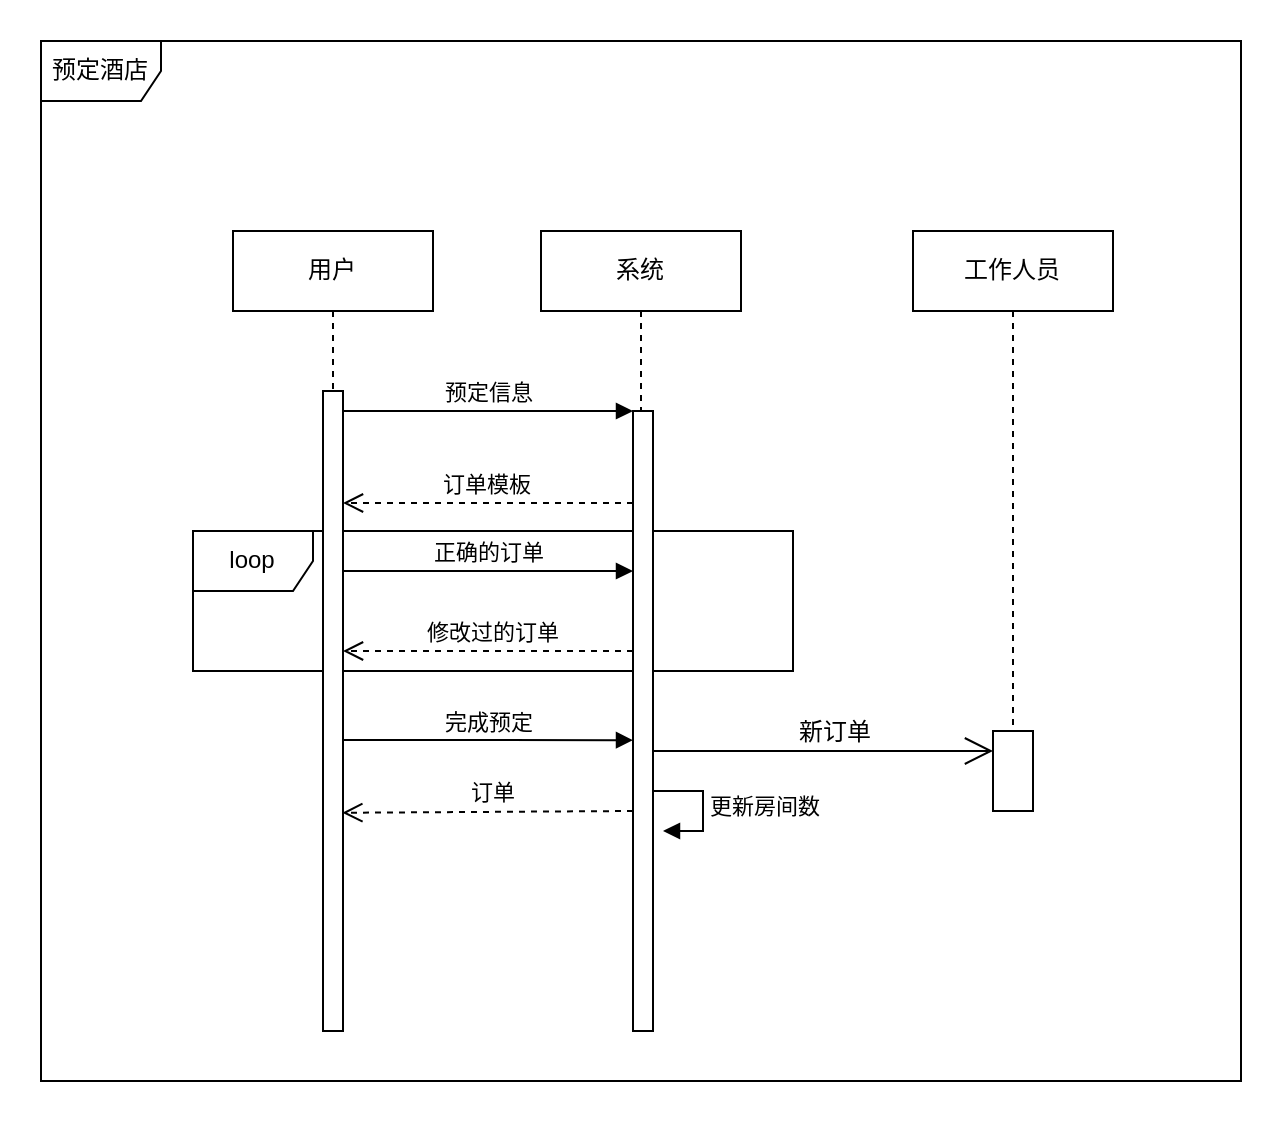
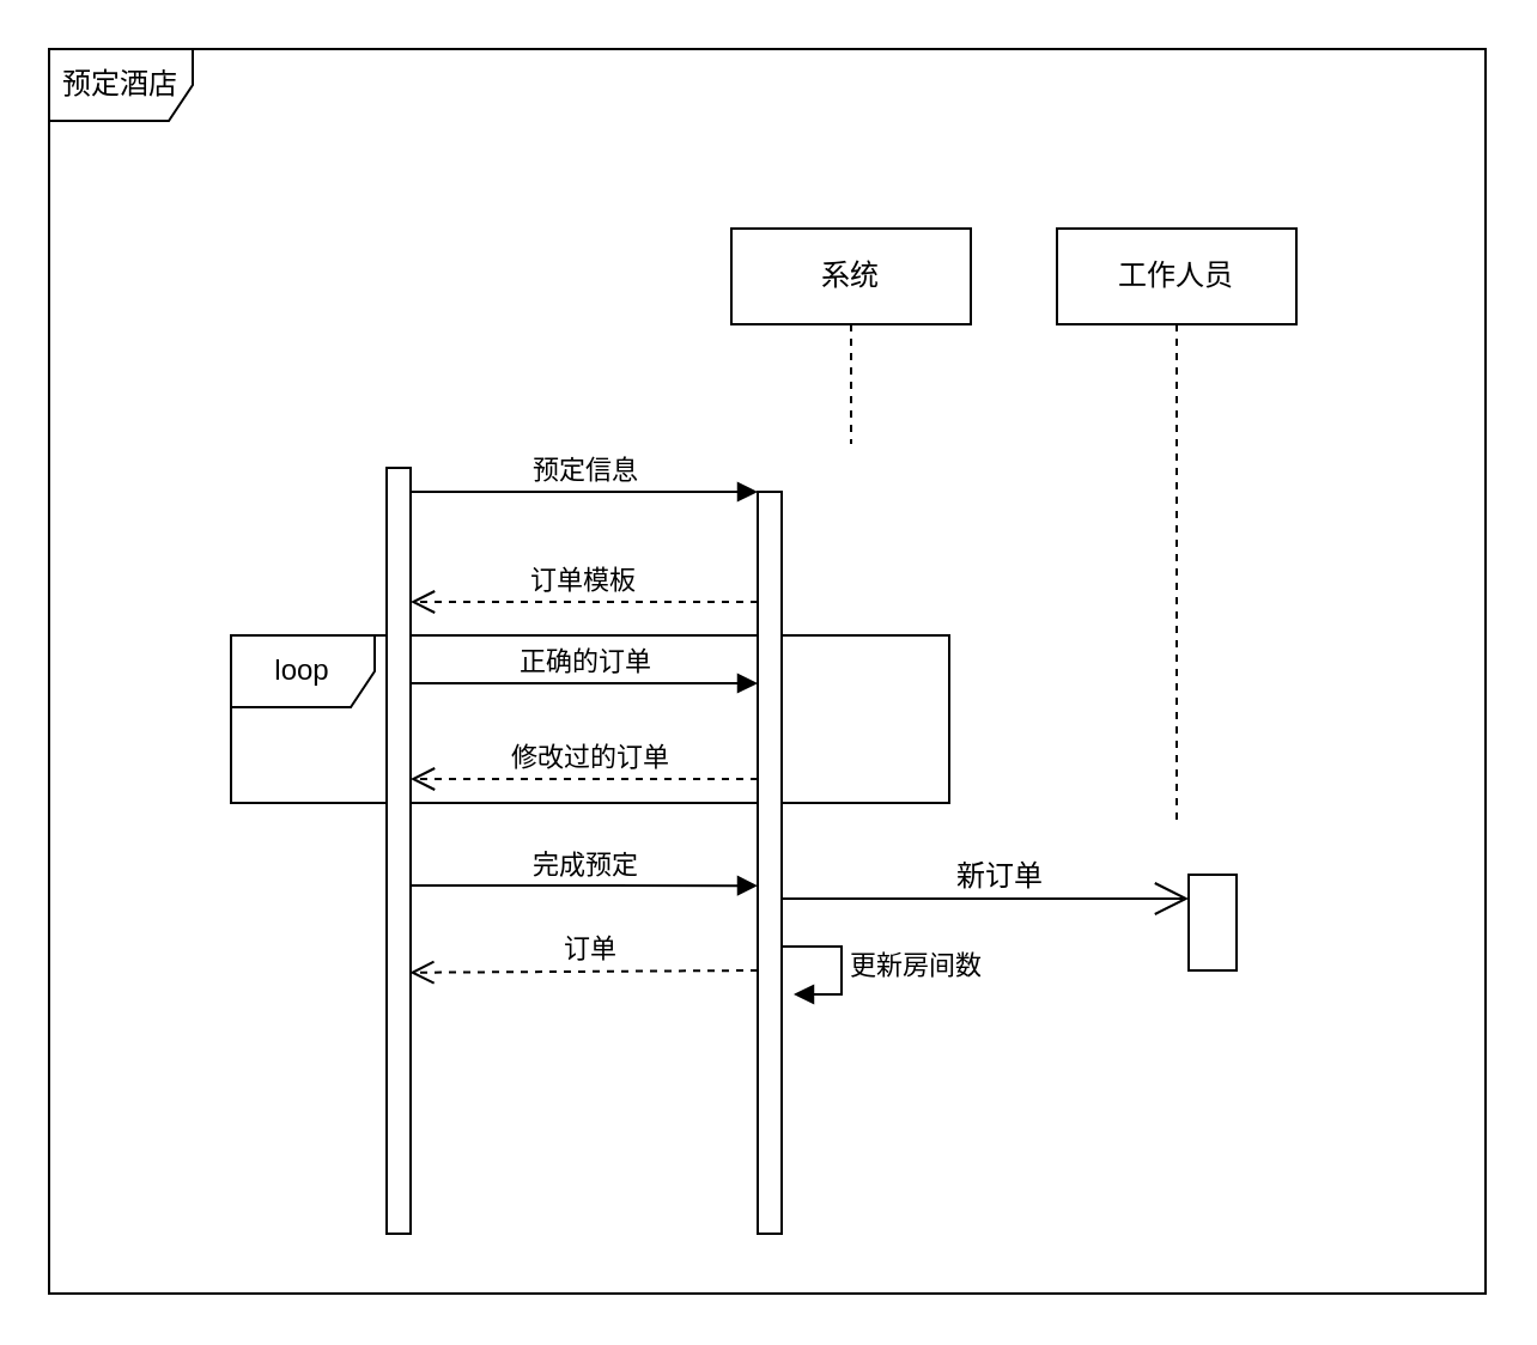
- <mxCell id="4" value="用户" style="shape=umlLifeline;perimeter=lifelinePerimeter;whiteSpace=wrap;html=1;container=1;collapsible=0;recursiveResize=0;outlineConnect=0;" parent="1" vertex="1"><mxGeometry x="116" y="115" width="100" height="80" as="geometry" /></mxCell>
- <mxCell id="5" value="系统" style="shape=umlLifeline;perimeter=lifelinePerimeter;whiteSpace=wrap;html=1;container=1;collapsible=0;recursiveResize=0;outlineConnect=0;" parent="1" vertex="1"><mxGeometry x="270" y="115" width="100" height="90" as="geometry" /></mxCell>
+ <mxCell id="5" value="系统" style="shape=umlLifeline;perimeter=lifelinePerimeter;whiteSpace=wrap;html=1;container=1;collapsible=0;recursiveResize=0;outlineConnect=0;" parent="1" vertex="1"><mxGeometry x="305" y="95" width="100" height="90" as="geometry" /></mxCell>
- <mxCell id="15" value="工作人员" style="shape=umlLifeline;perimeter=lifelinePerimeter;whiteSpace=wrap;html=1;container=1;collapsible=0;recursiveResize=0;outlineConnect=0;" parent="1" vertex="1"><mxGeometry x="456" y="115" width="100" height="250" as="geometry" /></mxCell>
+ <mxCell id="15" value="工作人员" style="shape=umlLifeline;perimeter=lifelinePerimeter;whiteSpace=wrap;html=1;container=1;collapsible=0;recursiveResize=0;outlineConnect=0;" parent="1" vertex="1"><mxGeometry x="441" y="95" width="100" height="250" as="geometry" /></mxCell>
